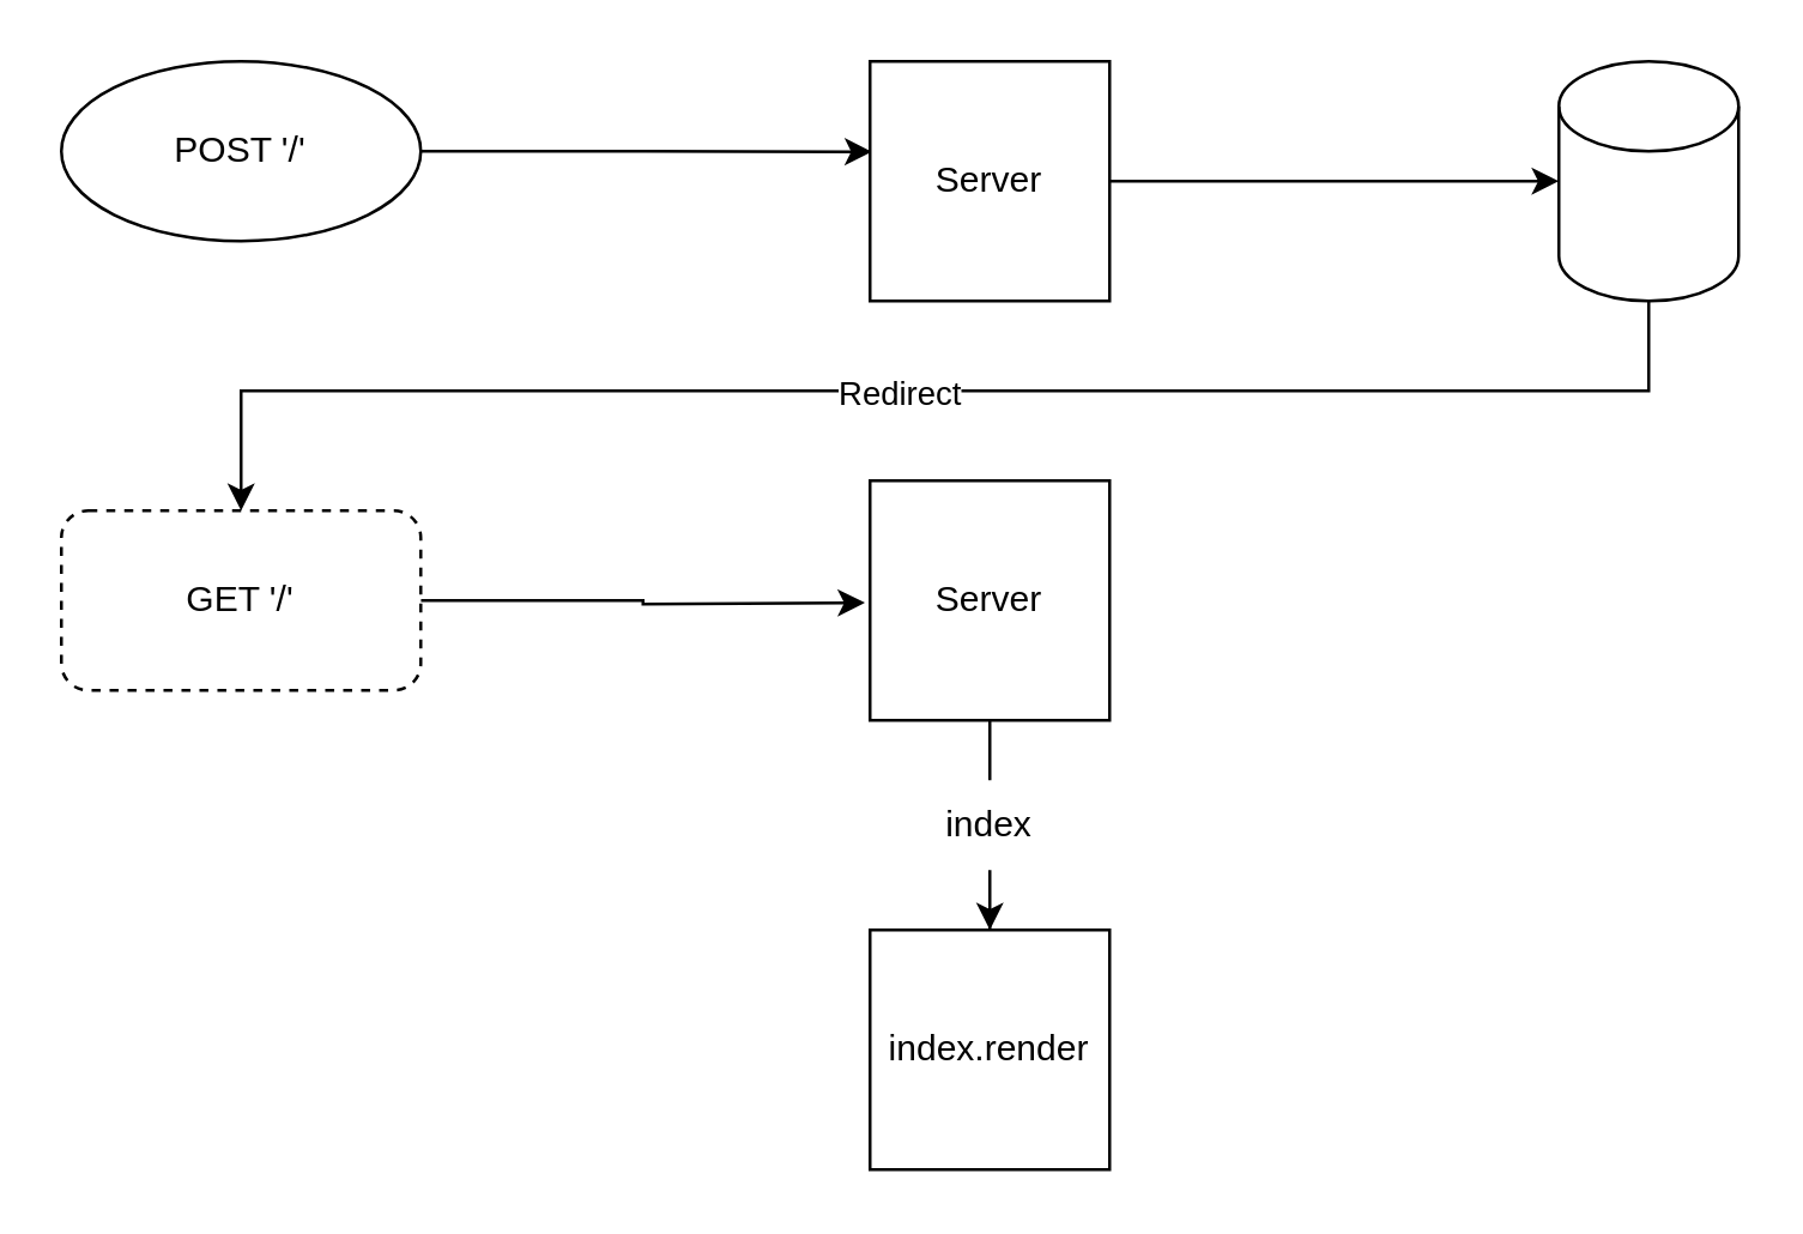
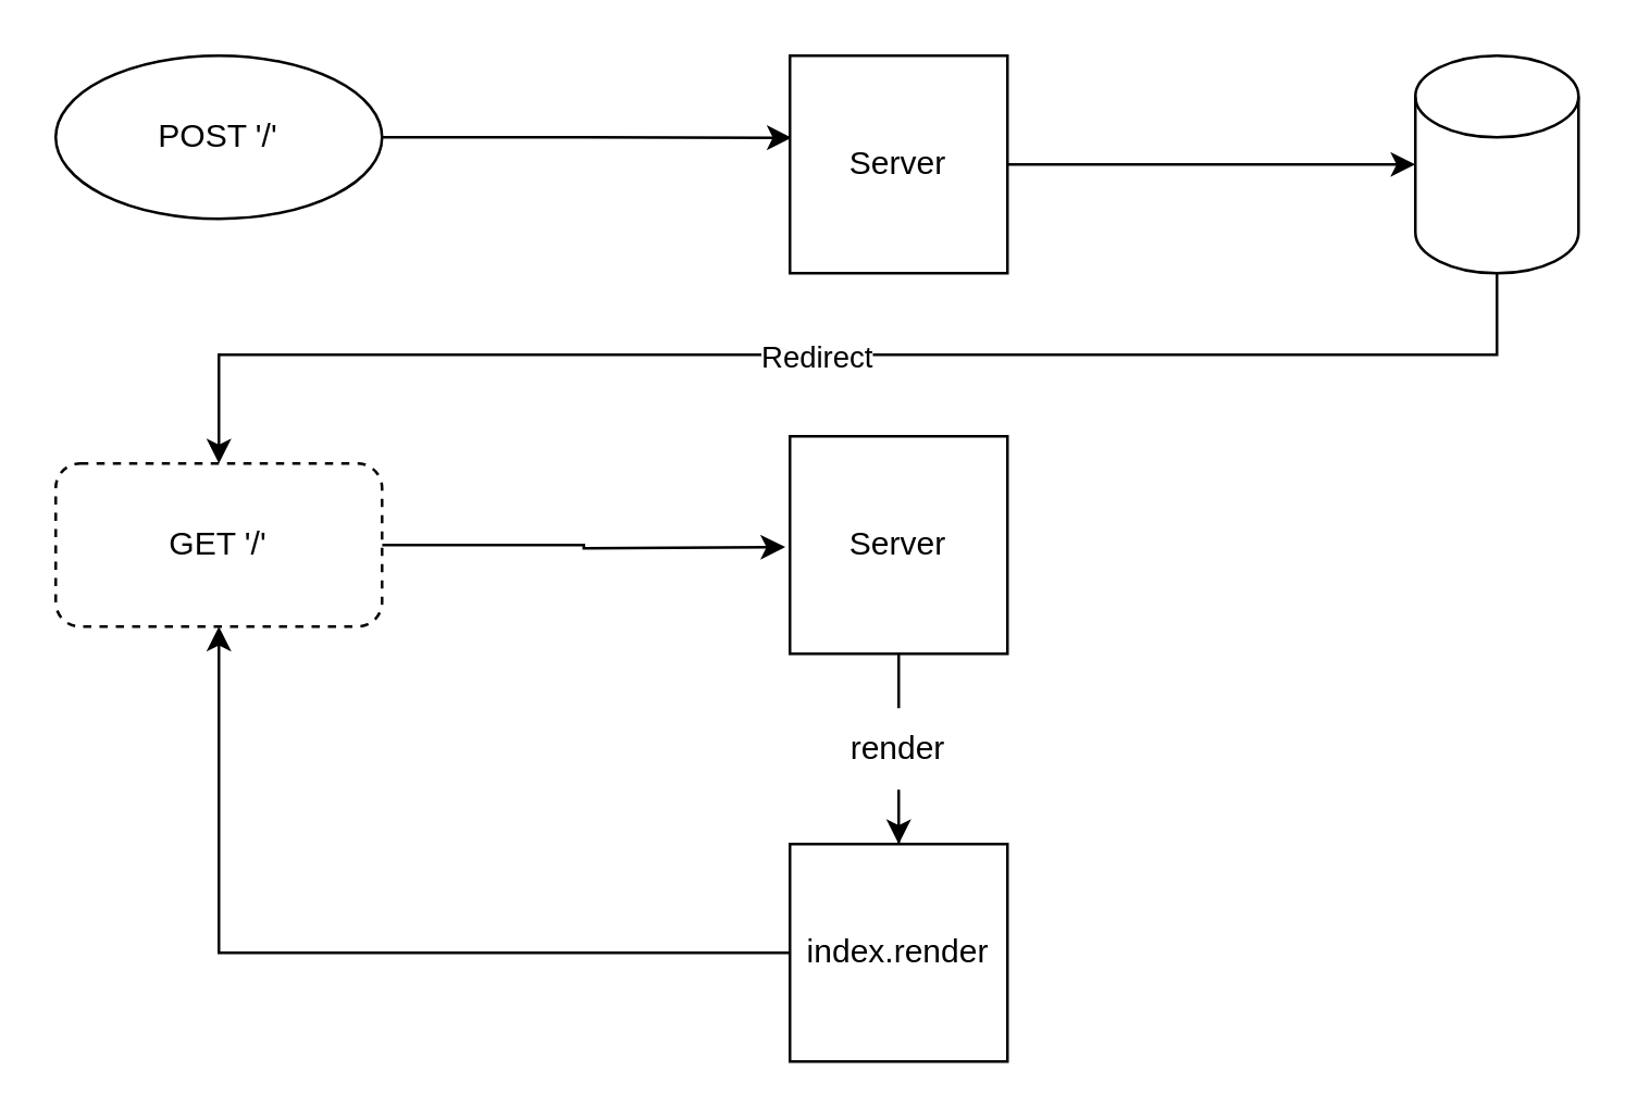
- <mxCell id="9" value="index" style="text;html=1;strokeColor=none;fillColor=none;align=center;verticalAlign=middle;whiteSpace=wrap;rounded=0;" vertex="1" parent="1"><mxGeometry x="300" y="260" width="60" height="30" as="geometry" /></mxCell>
+ <mxCell id="9" value="render" style="text;html=1;strokeColor=none;fillColor=none;align=center;verticalAlign=middle;whiteSpace=wrap;rounded=0;" vertex="1" parent="1"><mxGeometry x="300" y="260" width="60" height="30" as="geometry" /></mxCell>
+ <mxCell id="6" style="edgeStyle=orthogonalEdgeStyle;rounded=0;orthogonalLoop=1;jettySize=auto;html=1;entryX=0.5;entryY=1;entryDx=0;entryDy=0;" edge="1" parent="1" source="7" target="3"><mxGeometry relative="1" as="geometry" /></mxCell>
